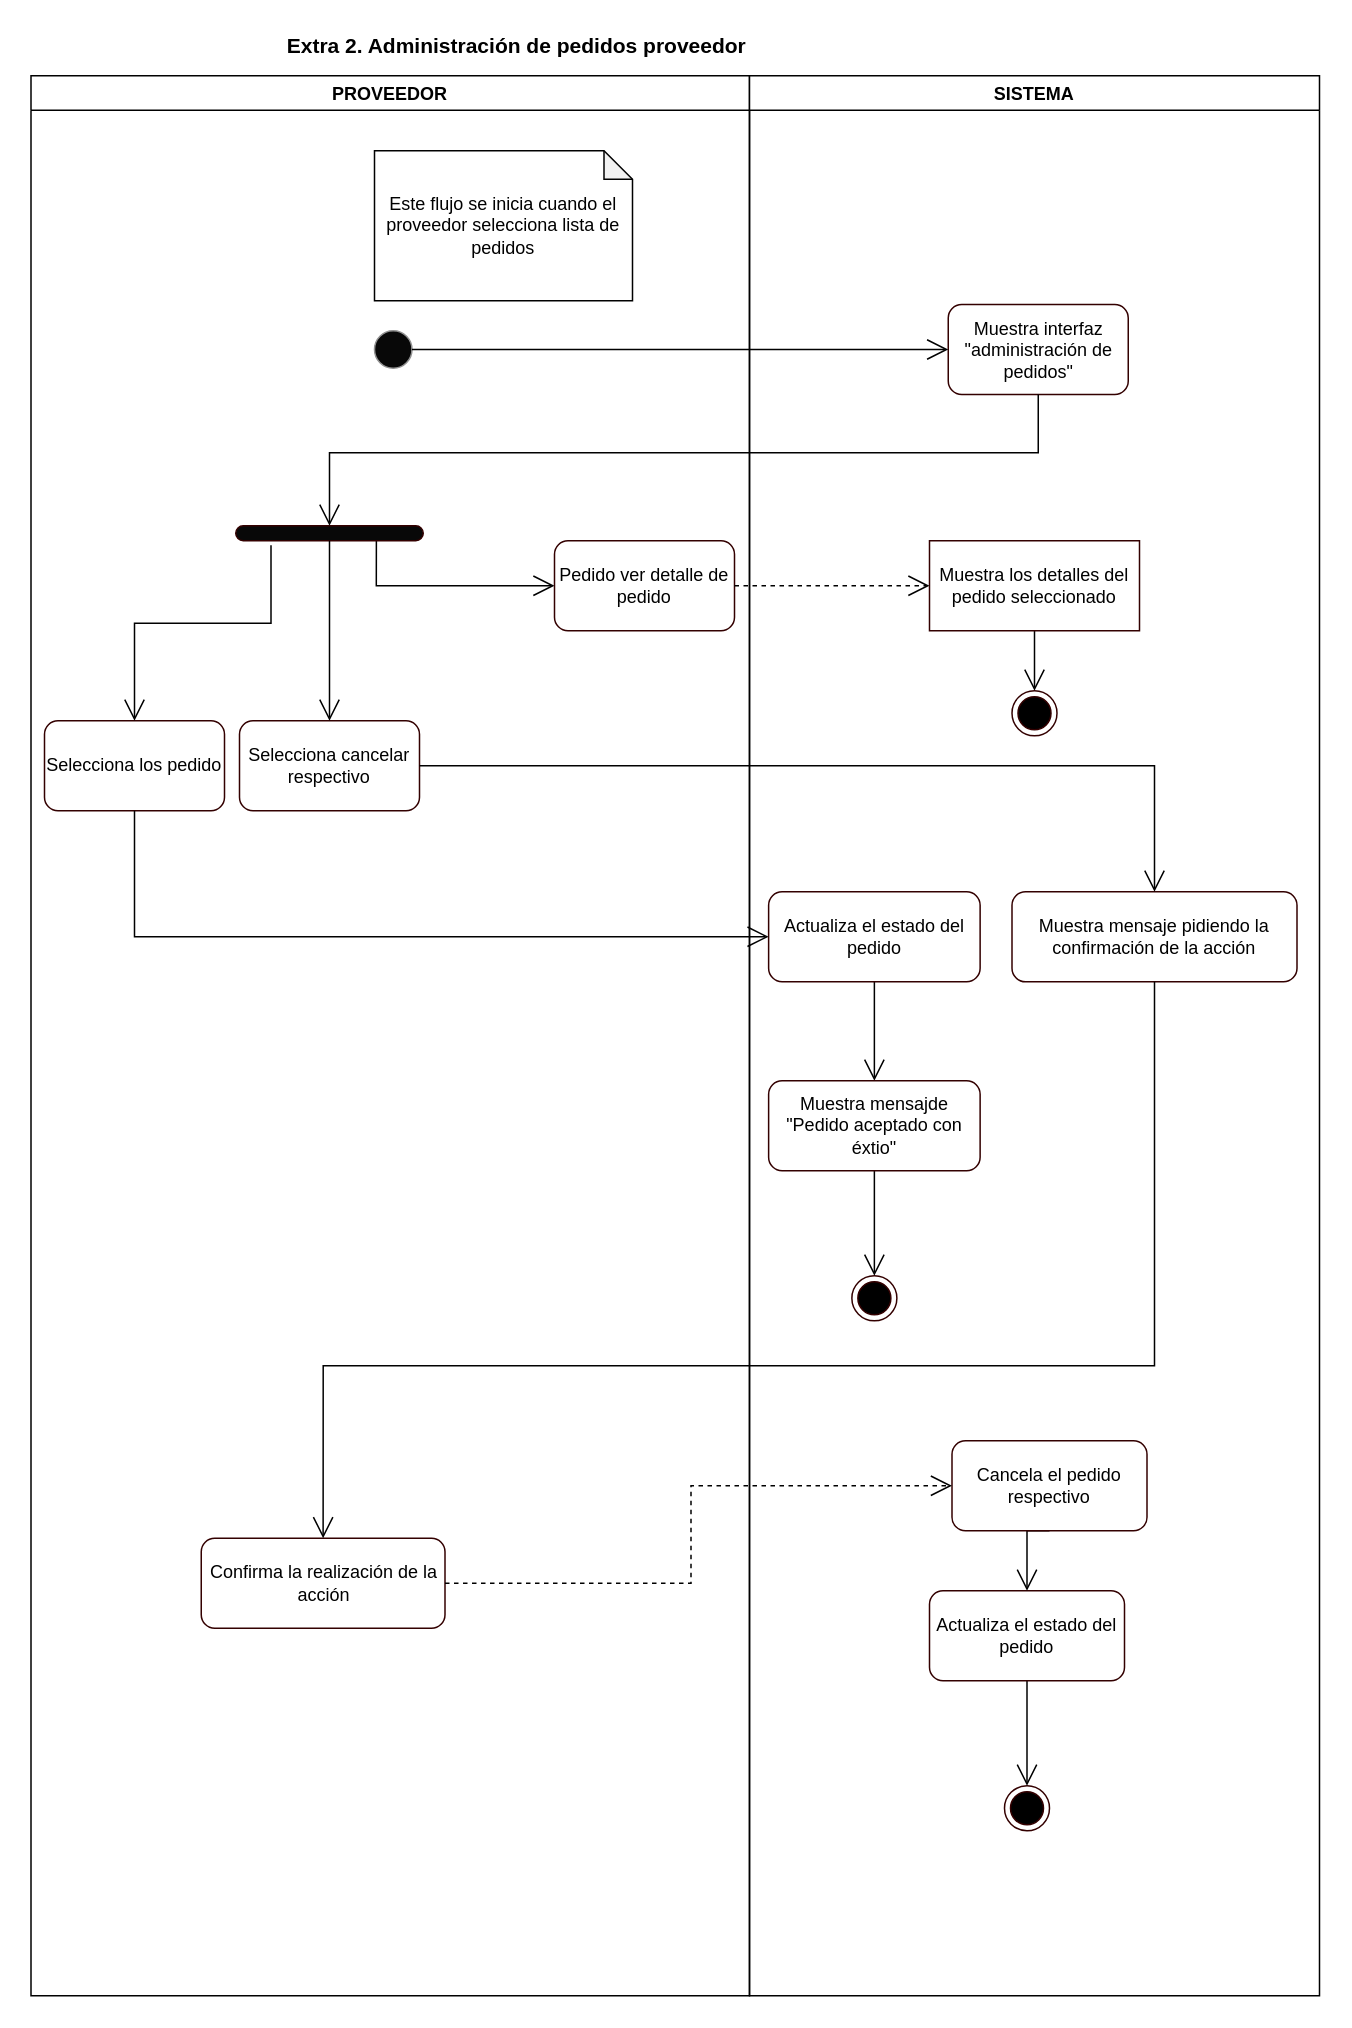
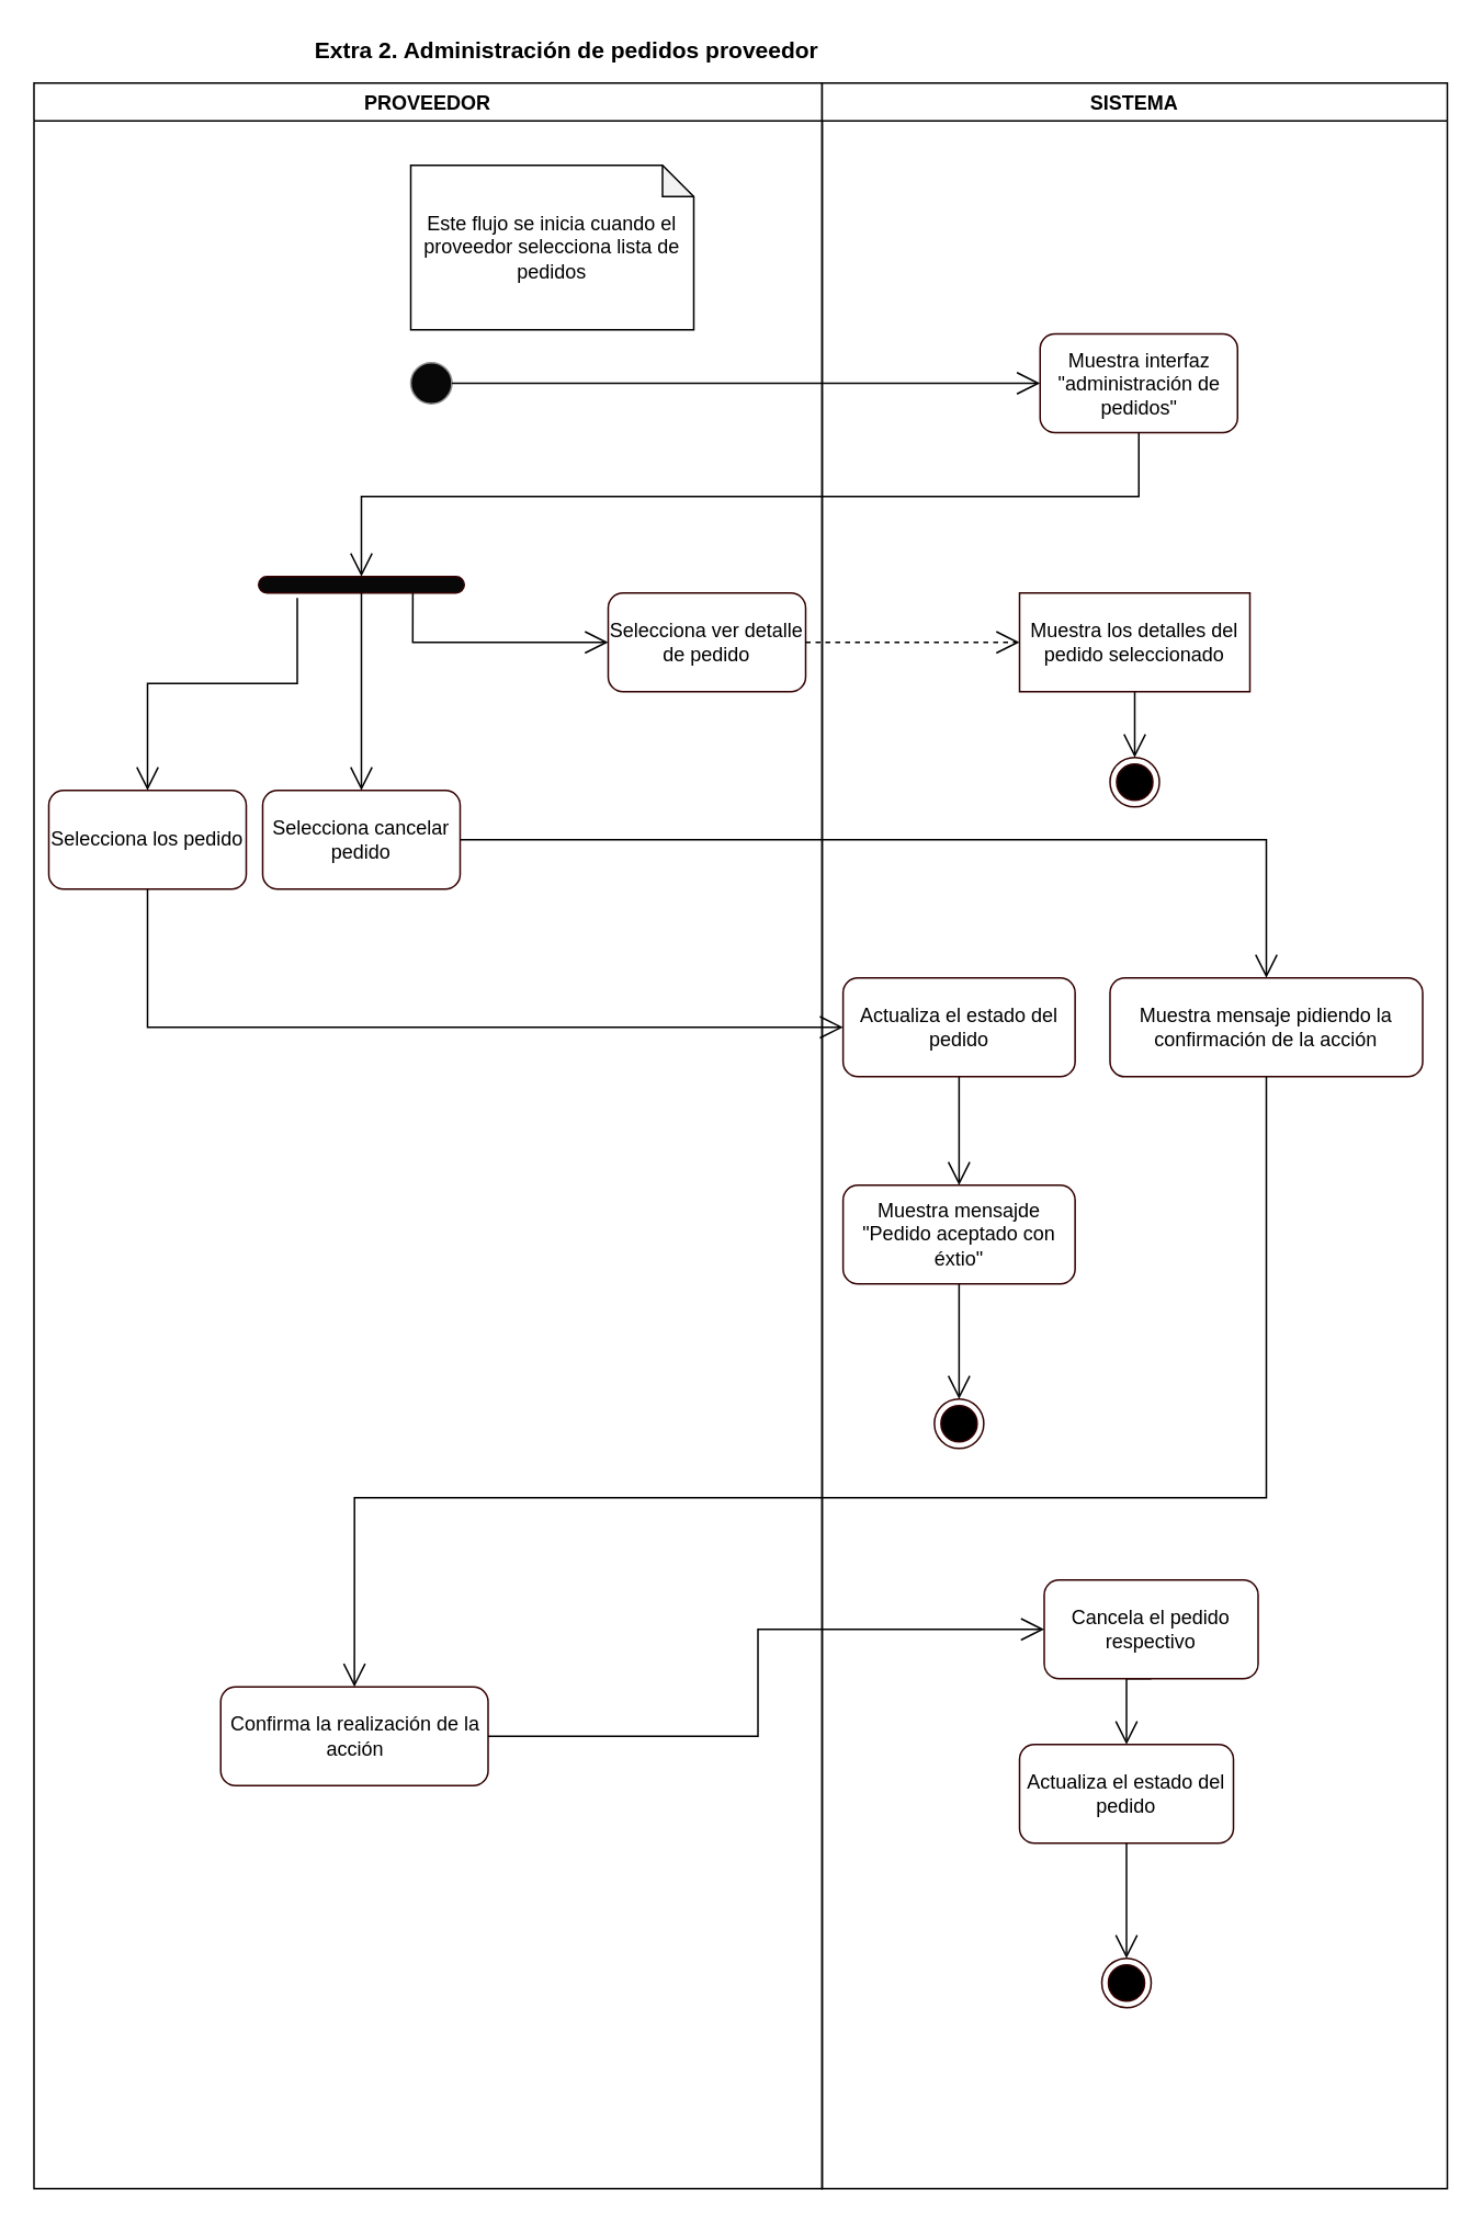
- <mxCell id="9" value="Pedido ver detalle de pedido" style="rounded=1;whiteSpace=wrap;html=1;strokeColor=#330000;fillColor=#FFFFFF;gradientColor=none;" parent="6" vertex="1"><mxGeometry x="320" y="10" width="120" height="60" as="geometry" /></mxCell>
+ <mxCell id="9" value="Selecciona ver detalle de pedido" style="rounded=1;whiteSpace=wrap;html=1;strokeColor=#330000;fillColor=#FFFFFF;gradientColor=none;" parent="6" vertex="1"><mxGeometry x="320" y="10" width="120" height="60" as="geometry" /></mxCell>
- <mxCell id="10" value="Selecciona cancelar respectivo" style="rounded=1;whiteSpace=wrap;html=1;strokeColor=#330000;fillColor=#FFFFFF;gradientColor=none;" parent="6" vertex="1"><mxGeometry x="110" y="130" width="120" height="60" as="geometry" /></mxCell>
+ <mxCell id="10" value="Selecciona cancelar pedido" style="rounded=1;whiteSpace=wrap;html=1;strokeColor=#330000;fillColor=#FFFFFF;gradientColor=none;" parent="6" vertex="1"><mxGeometry x="110" y="130" width="120" height="60" as="geometry" /></mxCell>
- <mxCell id="34" style="edgeStyle=orthogonalEdgeStyle;rounded=0;orthogonalLoop=1;jettySize=auto;html=1;exitX=1;exitY=0.5;exitDx=0;exitDy=0;endArrow=open;endFill=0;endSize=12;entryX=0;entryY=0.5;entryDx=0;entryDy=0;dashed=1;" parent="1" source="14" target="31" edge="1"><mxGeometry relative="1" as="geometry"><mxPoint x="619" y="1520" as="targetPoint" /></mxGeometry></mxCell>
+ <mxCell id="34" style="edgeStyle=orthogonalEdgeStyle;rounded=0;orthogonalLoop=1;jettySize=auto;html=1;exitX=1;exitY=0.5;exitDx=0;exitDy=0;endArrow=open;endFill=0;endSize=12;entryX=0;entryY=0.5;entryDx=0;entryDy=0;" parent="1" source="14" target="31" edge="1"><mxGeometry relative="1" as="geometry"><mxPoint x="619" y="1520" as="targetPoint" /></mxGeometry></mxCell>
